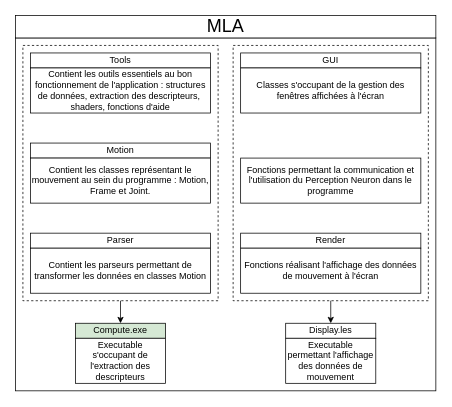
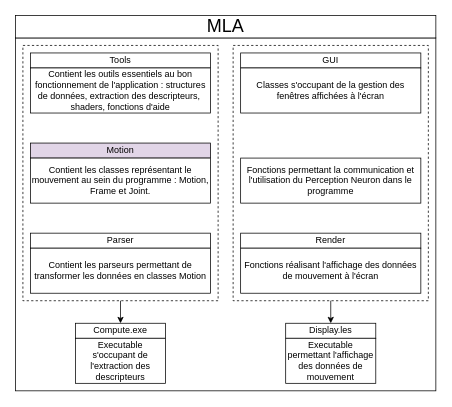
- <mxCell id="6" value="Motion" style="rounded=0;whiteSpace=wrap;html=1;" vertex="1" parent="1"><mxGeometry x="40" y="190" width="240" height="20" as="geometry" /></mxCell>
+ <mxCell id="6" value="Motion" style="rounded=0;whiteSpace=wrap;html=1;fillColor=#e1d5e7;" vertex="1" parent="1"><mxGeometry x="40" y="190" width="240" height="20" as="geometry" /></mxCell>
- <mxCell id="16" value="Compute.exe" style="rounded=0;whiteSpace=wrap;html=1;fillColor=#d5e8d4;" vertex="1" parent="1"><mxGeometry x="100" y="430" width="120" height="20" as="geometry" /></mxCell>
+ <mxCell id="16" value="Compute.exe" style="rounded=0;whiteSpace=wrap;html=1;" vertex="1" parent="1"><mxGeometry x="100" y="430" width="120" height="20" as="geometry" /></mxCell>
